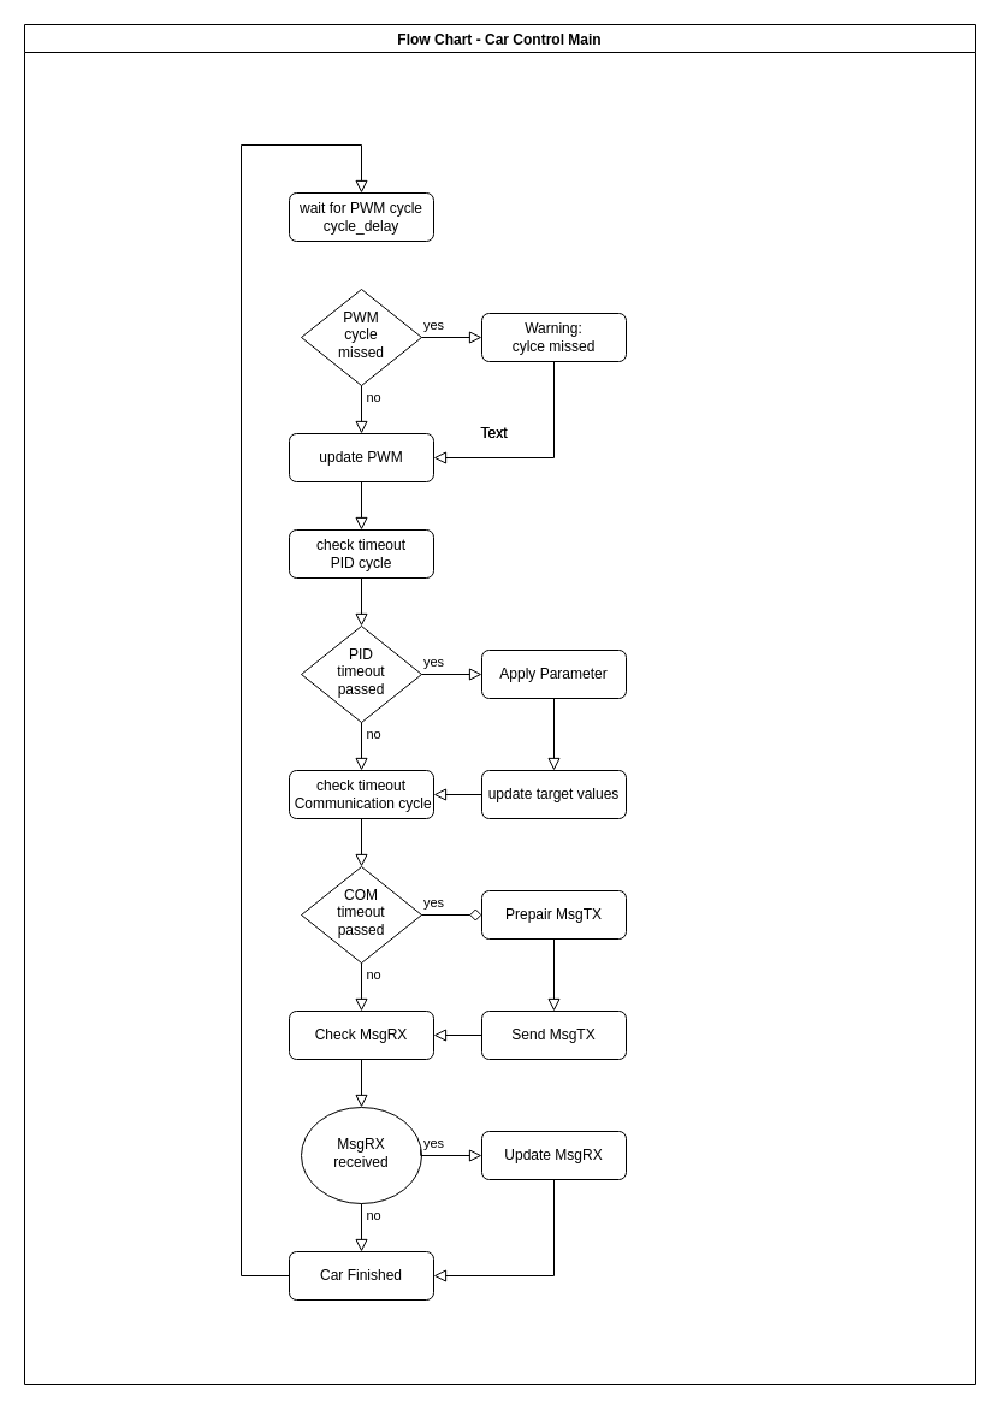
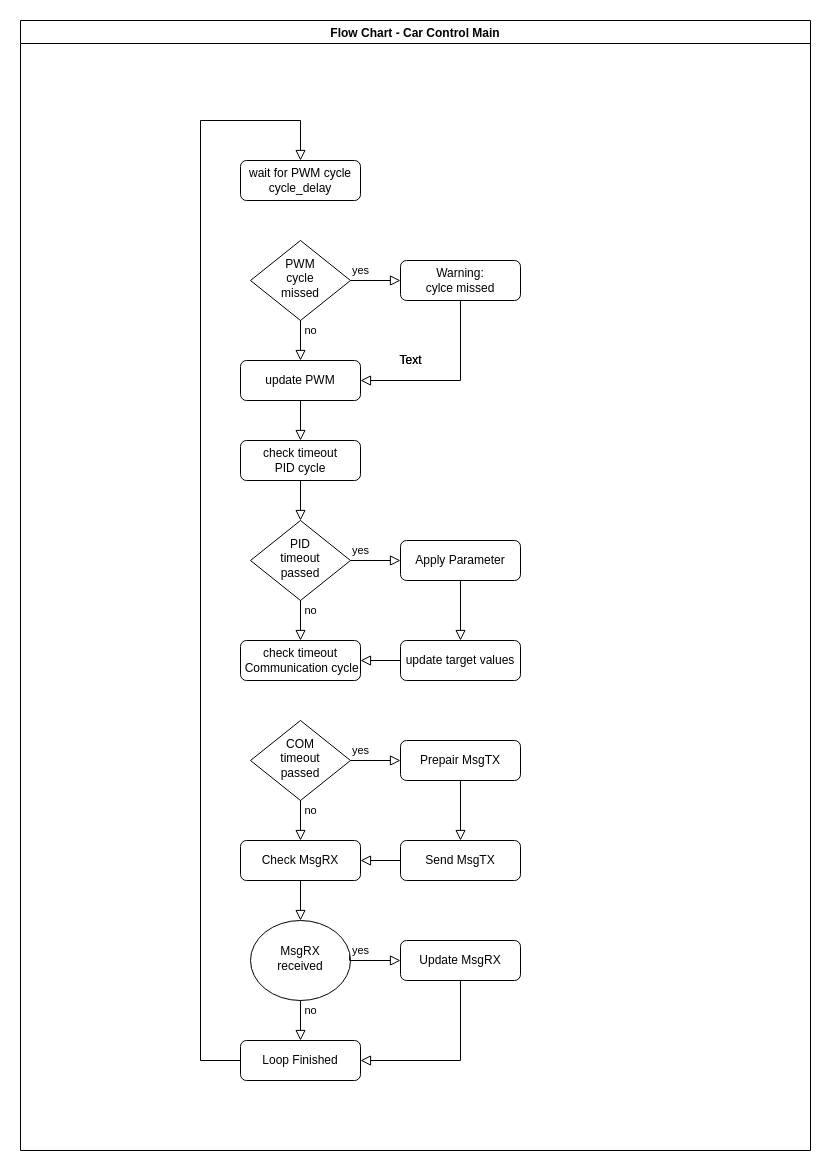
- <mxCell id="21" value="" style="rounded=0;html=1;jettySize=auto;orthogonalLoop=1;fontSize=11;endArrow=block;endFill=0;endSize=8;strokeWidth=1;shadow=0;labelBackgroundColor=none;edgeStyle=orthogonalEdgeStyle;" parent="3" source="15" target="20" edge="1"><mxGeometry relative="1" as="geometry"><mxPoint x="100" y="590" as="sourcePoint" /><mxPoint x="101" y="630" as="targetPoint" /><Array as="points" /></mxGeometry></mxCell>
- <mxCell id="22" value="yes" style="edgeStyle=orthogonalEdgeStyle;rounded=0;html=1;jettySize=auto;orthogonalLoop=1;fontSize=11;endArrow=diamond;endFill=0;endSize=8;strokeWidth=1;shadow=0;labelBackgroundColor=none;exitX=1;exitY=0.5;exitDx=0;exitDy=0;entryX=0;entryY=0.5;entryDx=0;entryDy=0;" parent="3" source="20" target="23" edge="1"><mxGeometry x="-0.6" y="10" relative="1" as="geometry"><mxPoint as="offset" /><mxPoint x="150" y="669.5" as="sourcePoint" /><mxPoint x="260" y="669.5" as="targetPoint" /><Array as="points" /></mxGeometry></mxCell>
+ <mxCell id="22" value="yes" style="edgeStyle=orthogonalEdgeStyle;rounded=0;html=1;jettySize=auto;orthogonalLoop=1;fontSize=11;endArrow=block;endFill=0;endSize=8;strokeWidth=1;shadow=0;labelBackgroundColor=none;exitX=1;exitY=0.5;exitDx=0;exitDy=0;entryX=0;entryY=0.5;entryDx=0;entryDy=0;" parent="3" source="20" target="23" edge="1"><mxGeometry x="-0.6" y="10" relative="1" as="geometry"><mxPoint as="offset" /><mxPoint x="150" y="669.5" as="sourcePoint" /><mxPoint x="260" y="669.5" as="targetPoint" /><Array as="points" /></mxGeometry></mxCell>
- <mxCell id="36" value="Car Finished" style="rounded=1;whiteSpace=wrap;html=1;fontSize=12;glass=0;strokeWidth=1;shadow=0;" parent="3" vertex="1"><mxGeometry x="40" y="920" width="120" height="40" as="geometry" /></mxCell>
+ <mxCell id="36" value="Loop Finished" style="rounded=1;whiteSpace=wrap;html=1;fontSize=12;glass=0;strokeWidth=1;shadow=0;" parent="3" vertex="1"><mxGeometry x="40" y="920" width="120" height="40" as="geometry" /></mxCell>
